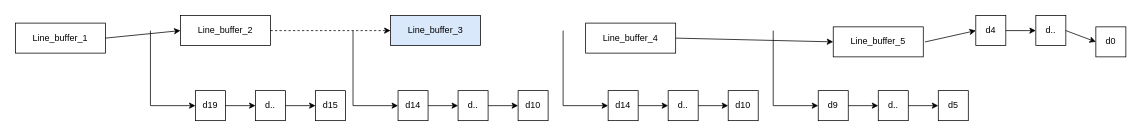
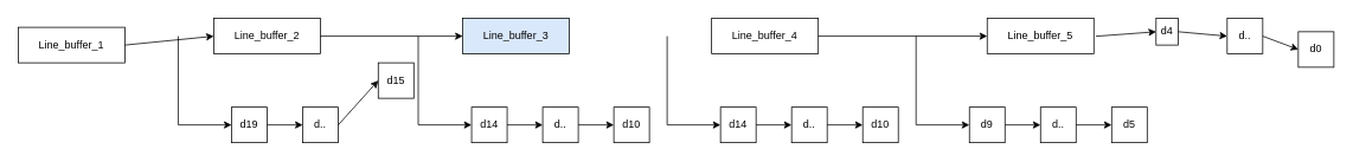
- <mxCell id="6" value="" style="endArrow=classic;html=1;rounded=0;exitX=1;exitY=0.5;exitDx=0;exitDy=0;entryX=0;entryY=0.5;entryDx=0;entryDy=0;dashed=1;" parent="1" source="3" edge="1" target="7"><mxGeometry width="50" height="50" relative="1" as="geometry"><mxPoint x="340" y="39.66" as="sourcePoint" /><mxPoint x="420" y="39.66" as="targetPoint" /></mxGeometry></mxCell>
+ <mxCell id="6" value="" style="endArrow=classic;html=1;rounded=0;exitX=1;exitY=0.5;exitDx=0;exitDy=0;entryX=0;entryY=0.5;entryDx=0;entryDy=0;" parent="1" source="3" edge="1" target="7"><mxGeometry width="50" height="50" relative="1" as="geometry"><mxPoint x="340" y="39.66" as="sourcePoint" /><mxPoint x="420" y="39.66" as="targetPoint" /></mxGeometry></mxCell>
- <mxCell id="34" value="d4" style="rounded=0;whiteSpace=wrap;html=1;" vertex="1" parent="1"><mxGeometry x="1300" y="20" width="40" height="40" as="geometry" /></mxCell>
+ <mxCell id="34" value="d4" style="rounded=0;whiteSpace=wrap;html=1;" vertex="1" parent="1"><mxGeometry x="1300" y="20" width="25" height="30" as="geometry" /></mxCell>
- <mxCell id="13" value="Line_buffer_4" style="rounded=0;whiteSpace=wrap;html=1;" vertex="1" parent="1"><mxGeometry x="780" y="30" width="120" height="40" as="geometry" /></mxCell>
+ <mxCell id="13" value="Line_buffer_4" style="rounded=0;whiteSpace=wrap;html=1;" vertex="1" parent="1"><mxGeometry x="800" y="20" width="120" height="40" as="geometry" /></mxCell>
- <mxCell id="14" value="Line_buffer_5" style="rounded=0;whiteSpace=wrap;html=1;" vertex="1" parent="1"><mxGeometry x="1110" y="35" width="120" height="40" as="geometry" /></mxCell>
+ <mxCell id="14" value="Line_buffer_5" style="rounded=0;whiteSpace=wrap;html=1;" vertex="1" parent="1"><mxGeometry x="1110" y="20" width="120" height="40" as="geometry" /></mxCell>
- <mxCell id="11" value="d15" style="rounded=0;whiteSpace=wrap;html=1;" parent="1" vertex="1"><mxGeometry x="420" y="120" width="40" height="40" as="geometry" /></mxCell>
+ <mxCell id="11" value="d15" style="rounded=0;whiteSpace=wrap;html=1;" parent="1" vertex="1"><mxGeometry x="425" y="70" width="40" height="40" as="geometry" /></mxCell>
